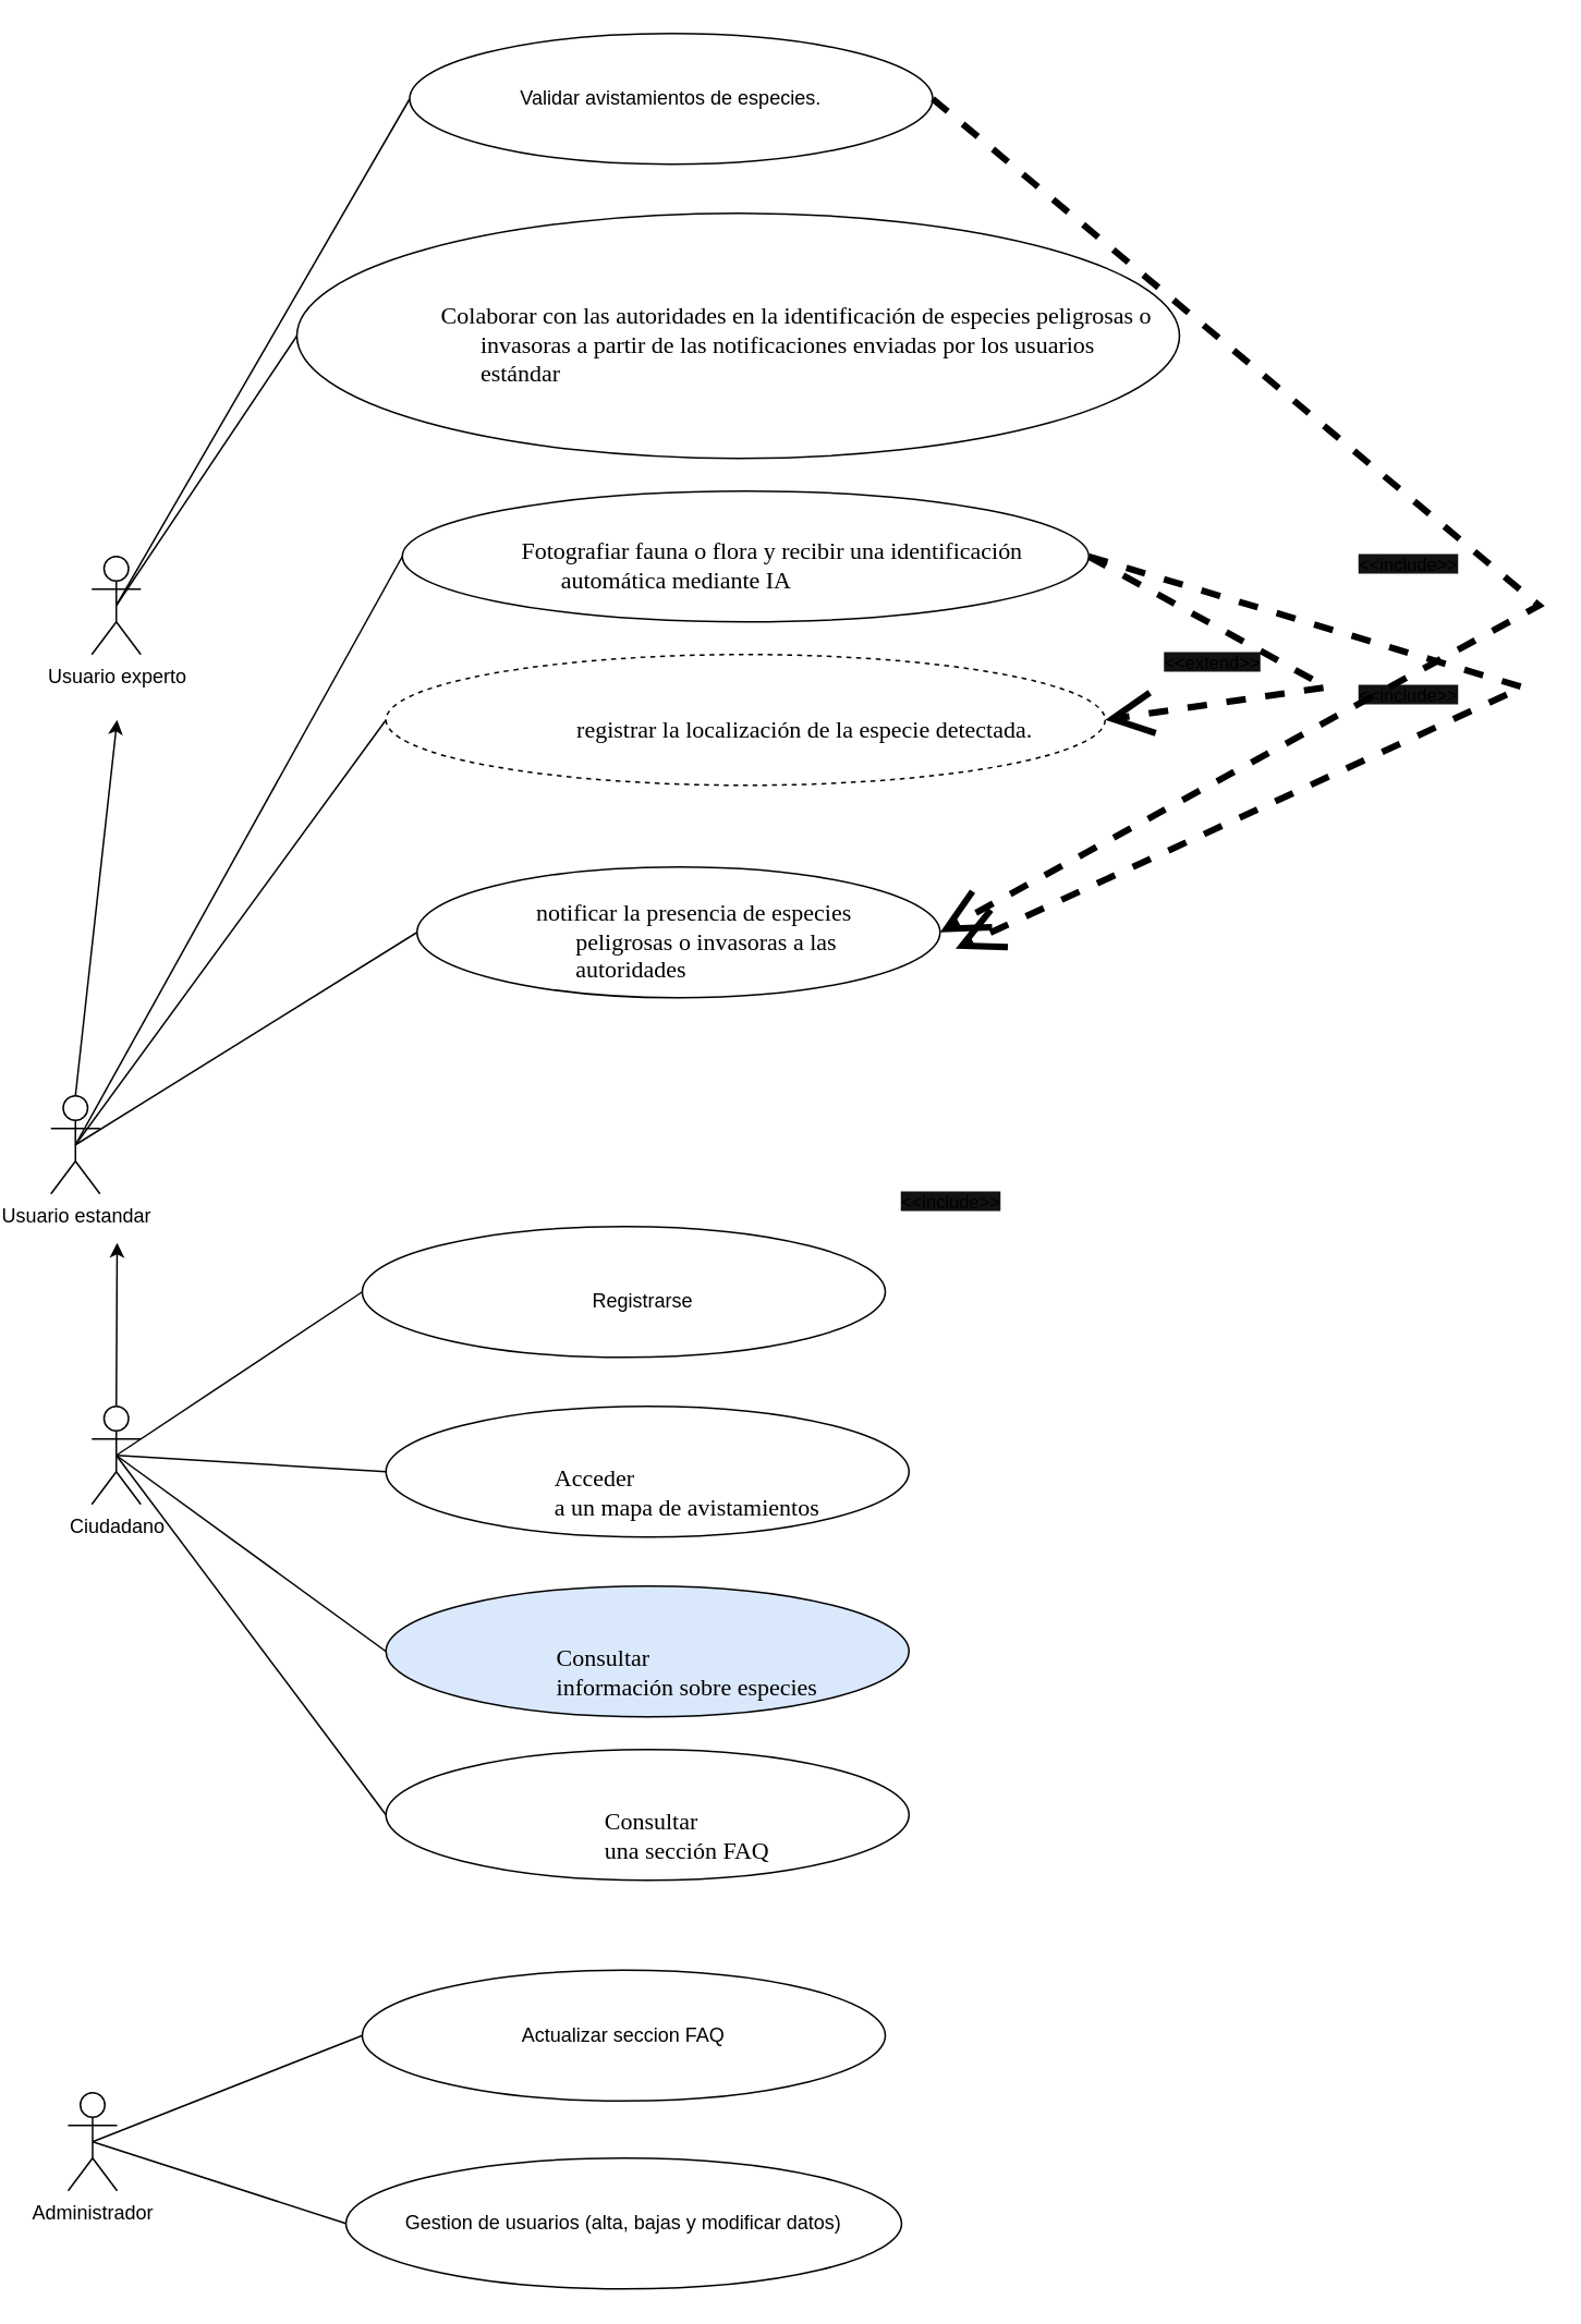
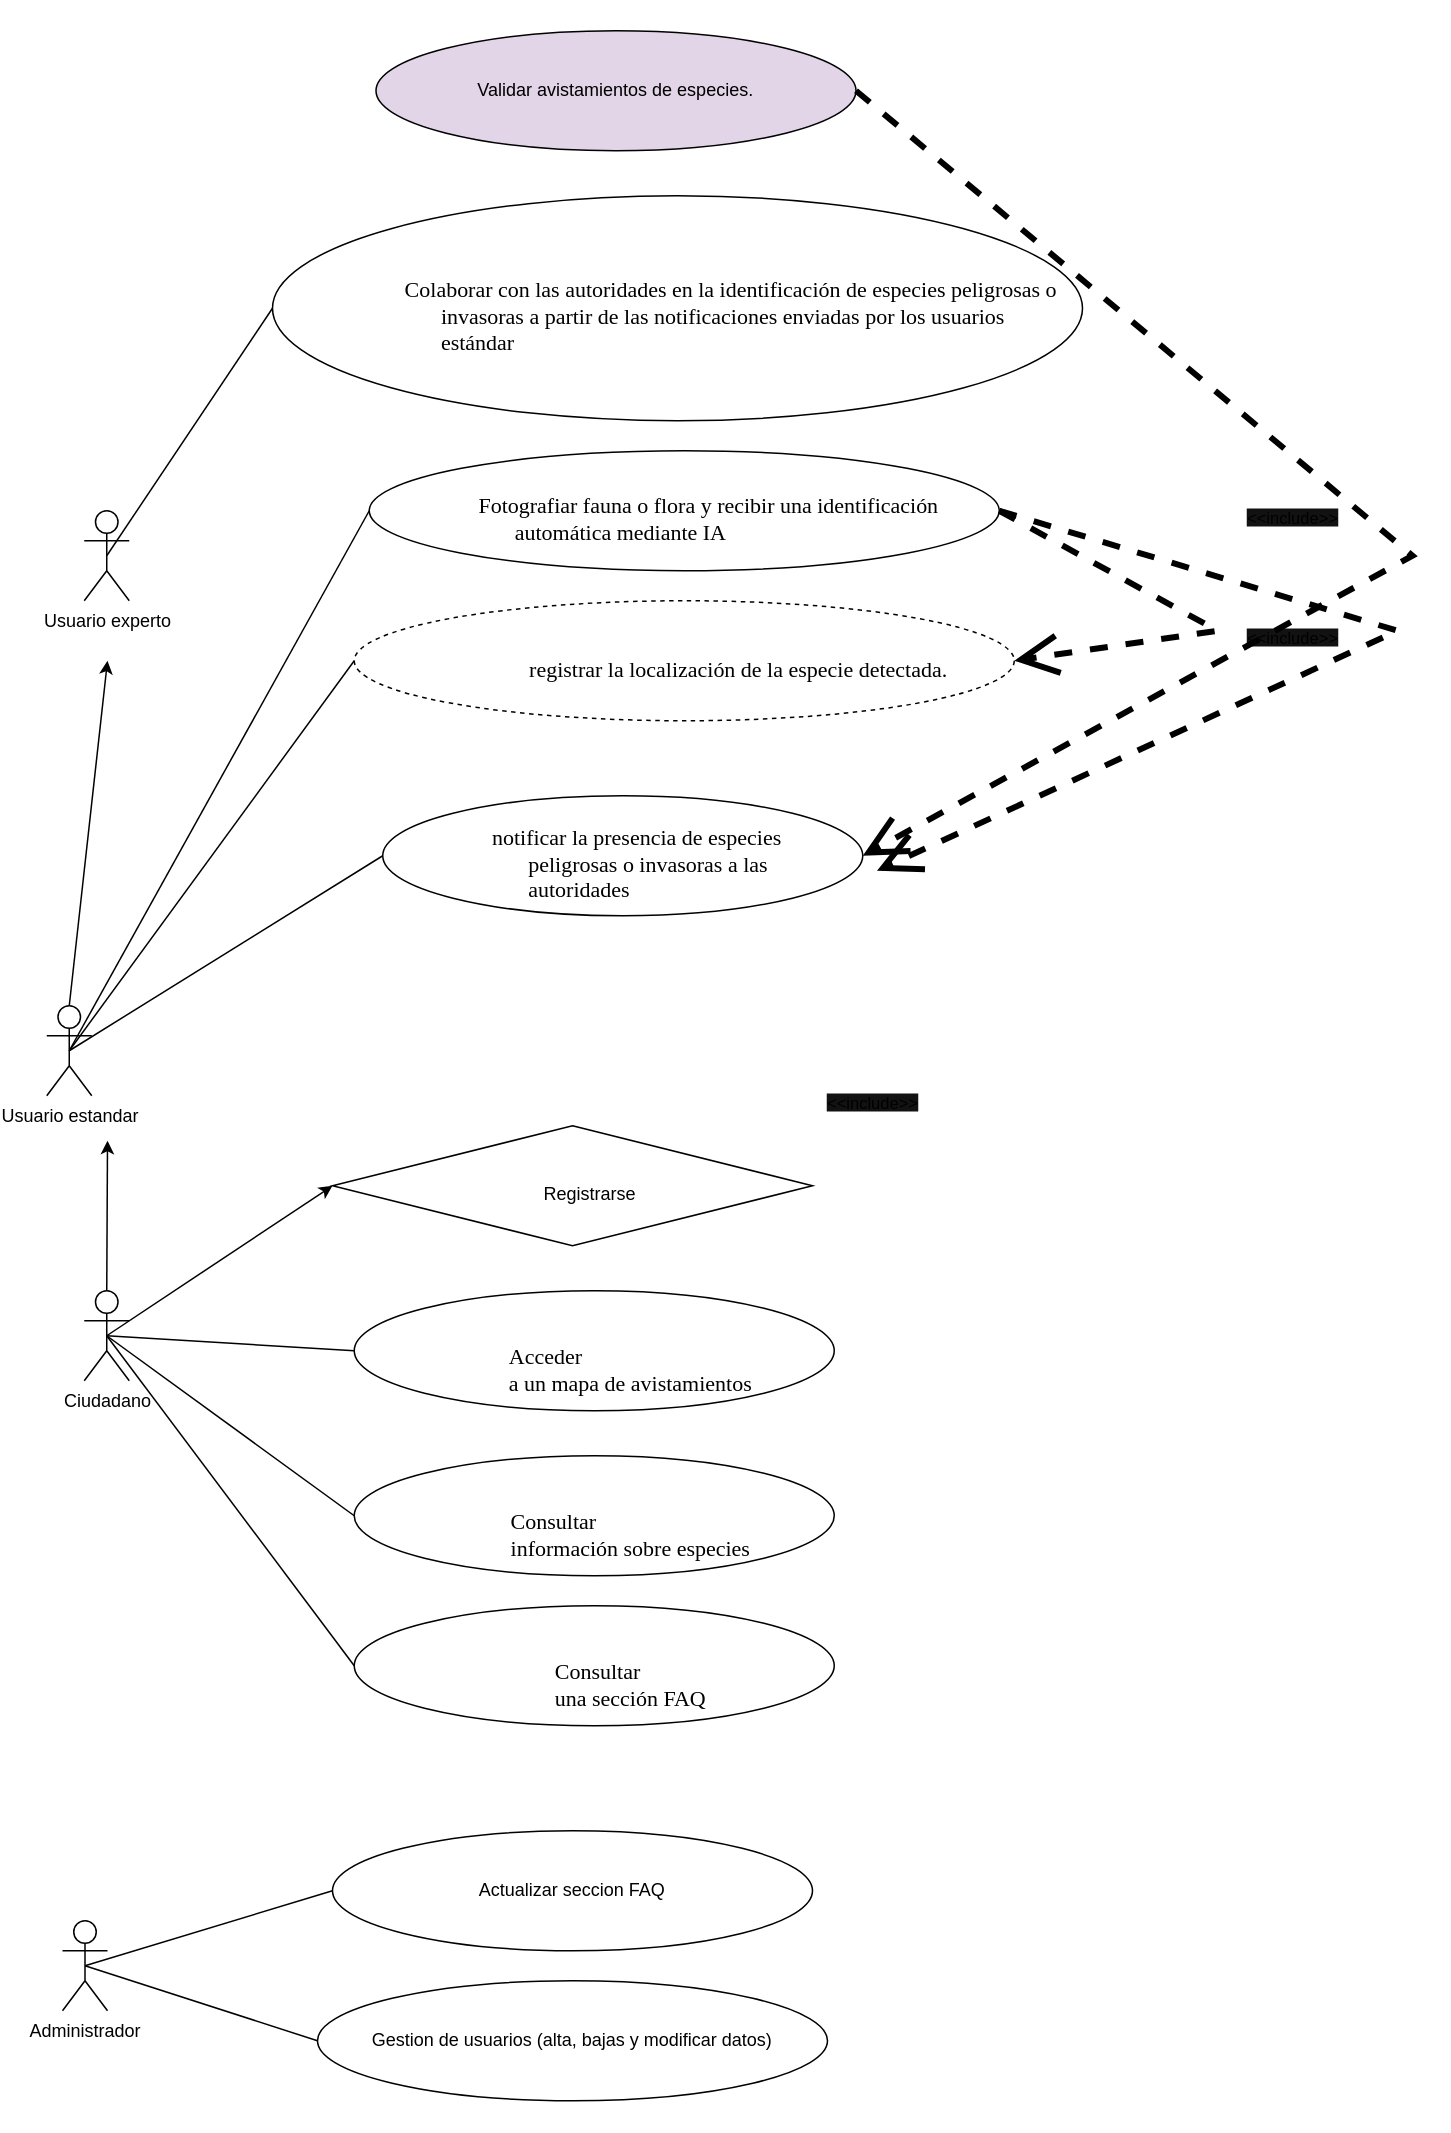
- <mxCell id="9" value="Validar avistamientos de especies." style="ellipse;whiteSpace=wrap;html=1;" vertex="1" parent="1"><mxGeometry x="240" y="20" width="320" height="80" as="geometry" /></mxCell>
+ <mxCell id="9" value="Validar avistamientos de especies." style="ellipse;whiteSpace=wrap;html=1;fillColor=#e1d5e7;" vertex="1" parent="1"><mxGeometry x="240" y="20" width="320" height="80" as="geometry" /></mxCell>
- <mxCell id="11" value="" style="endArrow=none;html=1;rounded=0;entryX=0;entryY=0.5;entryDx=0;entryDy=0;exitX=0.5;exitY=0.5;exitDx=0;exitDy=0;exitPerimeter=0;" edge="1" parent="1" source="3" target="9"><mxGeometry width="50" height="50" relative="1" as="geometry"><mxPoint x="315.5" y="480" as="sourcePoint" /><mxPoint x="365.5" y="430" as="targetPoint" /></mxGeometry></mxCell>
- <mxCell id="34" value="&lt;span style=&quot;font-size: 11px; background-color: rgb(18, 18, 18);&quot;&gt;&amp;lt;&amp;lt;extend&amp;gt;&amp;gt;&lt;/span&gt;" style="text;html=1;align=center;verticalAlign=middle;resizable=0;points=[];autosize=1;strokeColor=none;fillColor=none;" vertex="1" parent="1"><mxGeometry x="691" y="390" width="80" height="30" as="geometry" /></mxCell>
- <mxCell id="28" value="&lt;p style=&quot;orphans: 0; widows: 0; text-indent: -0.64cm; margin-left: 1.27cm; margin-bottom: 0cm&quot; align=&quot;left&quot;&gt;Registrarse&lt;/p&gt;" style="ellipse;whiteSpace=wrap;html=1;" vertex="1" parent="1"><mxGeometry x="211" y="750" width="320" height="80" as="geometry" /></mxCell>
+ <mxCell id="28" value="&lt;p style=&quot;orphans: 0; widows: 0; text-indent: -0.64cm; margin-left: 1.27cm; margin-bottom: 0cm&quot; align=&quot;left&quot;&gt;Registrarse&lt;/p&gt;" style="rhombus;whiteSpace=wrap;html=1;" vertex="1" parent="1"><mxGeometry x="211" y="750" width="320" height="80" as="geometry" /></mxCell>
- <mxCell id="29" value="" style="endArrow=none;html=1;rounded=0;exitX=0.5;exitY=0.5;exitDx=0;exitDy=0;exitPerimeter=0;entryX=0;entryY=0.5;entryDx=0;entryDy=0;" edge="1" parent="1" source="16" target="28"><mxGeometry width="50" height="50" relative="1" as="geometry"><mxPoint x="291" y="830" as="sourcePoint" /><mxPoint x="341" y="780" as="targetPoint" /></mxGeometry></mxCell>
+ <mxCell id="29" value="" style="endArrow=classic;html=1;rounded=0;exitX=0.5;exitY=0.5;exitDx=0;exitDy=0;exitPerimeter=0;entryX=0;entryY=0.5;entryDx=0;entryDy=0;" edge="1" parent="1" source="16" target="28"><mxGeometry width="50" height="50" relative="1" as="geometry"><mxPoint x="291" y="830" as="sourcePoint" /><mxPoint x="341" y="780" as="targetPoint" /></mxGeometry></mxCell>
- <mxCell id="18" value="&lt;p style=&quot;orphans: 0; widows: 0; text-indent: -0.64cm; margin-left: 1.27cm; margin-bottom: 0cm&quot; align=&quot;left&quot;&gt;&lt;br/&gt;&lt;font face=&quot;Calibri, serif&quot;&gt;&lt;font style=&quot;font-size: 11pt&quot;&gt;Consultar&lt;br/&gt;información sobre especies&lt;/font&gt;&lt;/font&gt;&lt;/p&gt;" style="ellipse;whiteSpace=wrap;html=1;fillColor=#dae8fc;" vertex="1" parent="1"><mxGeometry x="225.5" y="970" width="320" height="80" as="geometry" /></mxCell>
+ <mxCell id="18" value="&lt;p style=&quot;orphans: 0; widows: 0; text-indent: -0.64cm; margin-left: 1.27cm; margin-bottom: 0cm&quot; align=&quot;left&quot;&gt;&lt;br/&gt;&lt;font face=&quot;Calibri, serif&quot;&gt;&lt;font style=&quot;font-size: 11pt&quot;&gt;Consultar&lt;br/&gt;información sobre especies&lt;/font&gt;&lt;/font&gt;&lt;/p&gt;" style="ellipse;whiteSpace=wrap;html=1;" vertex="1" parent="1"><mxGeometry x="225.5" y="970" width="320" height="80" as="geometry" /></mxCell>
- <mxCell id="5" value="Actualizar seccion FAQ" style="ellipse;whiteSpace=wrap;html=1;" vertex="1" parent="1"><mxGeometry x="211" y="1205" width="320" height="80" as="geometry" /></mxCell>
+ <mxCell id="5" value="Actualizar seccion FAQ" style="ellipse;whiteSpace=wrap;html=1;" vertex="1" parent="1"><mxGeometry x="211" y="1220" width="320" height="80" as="geometry" /></mxCell>
